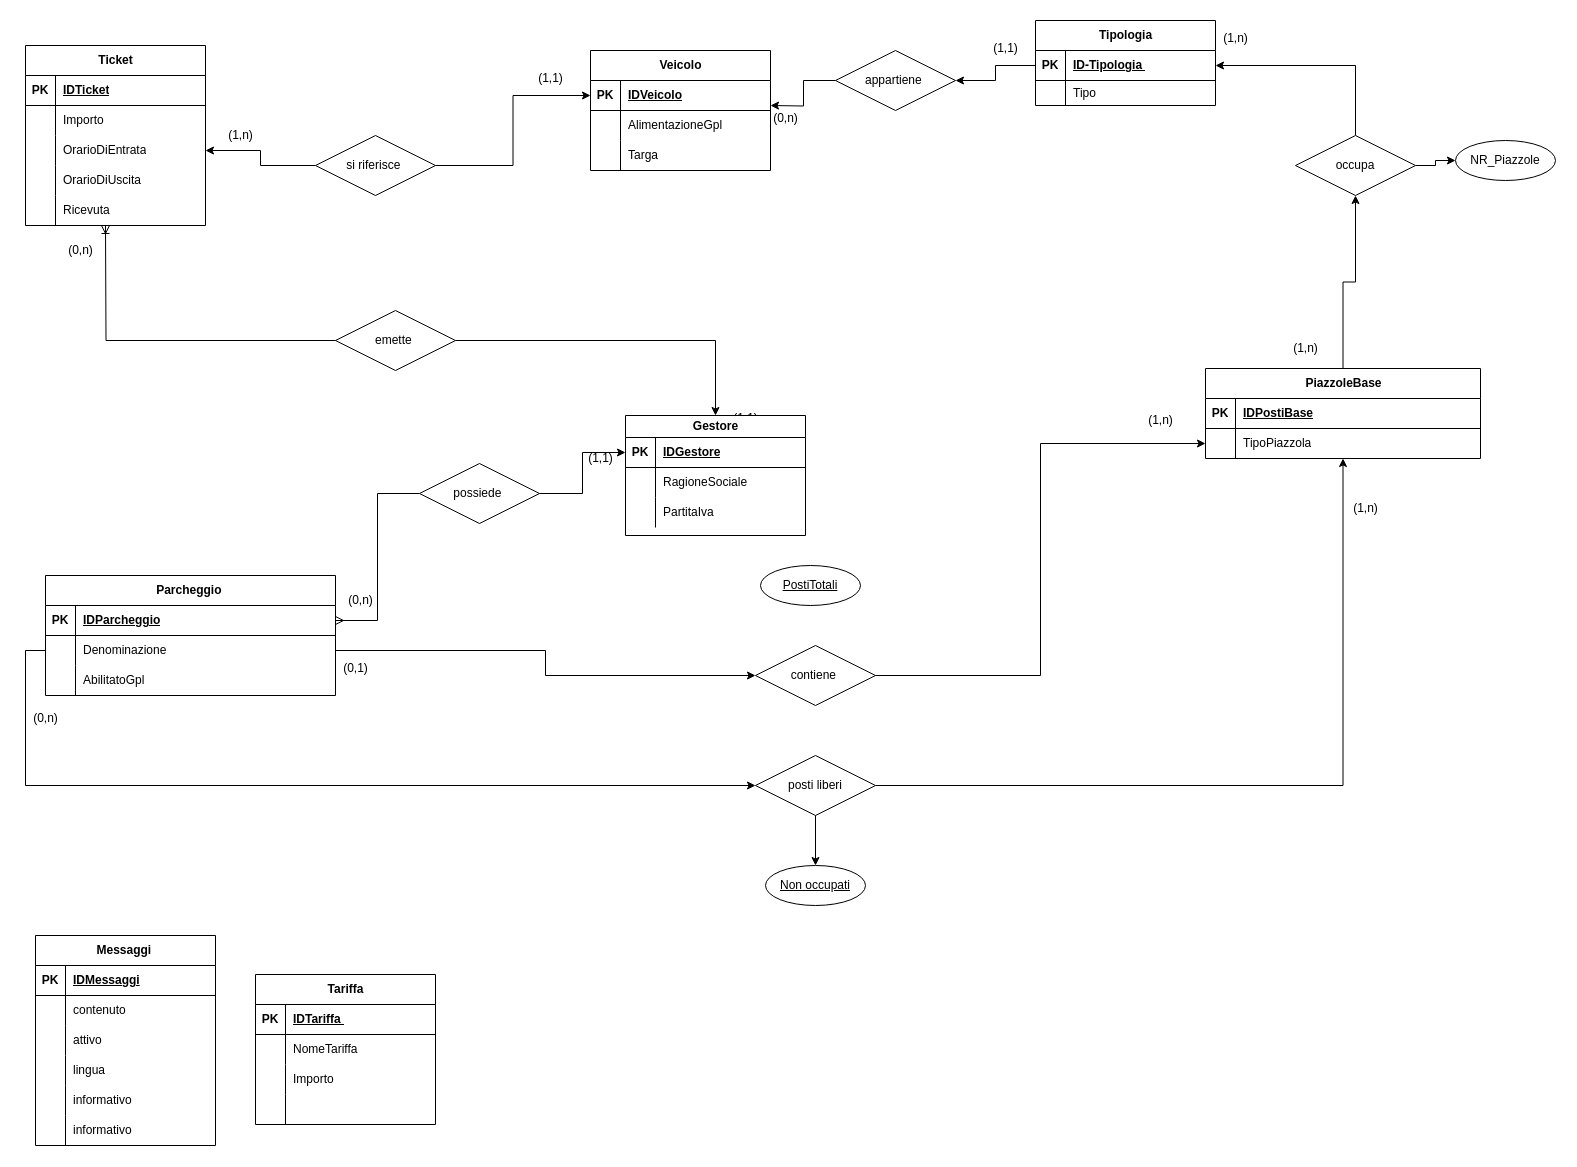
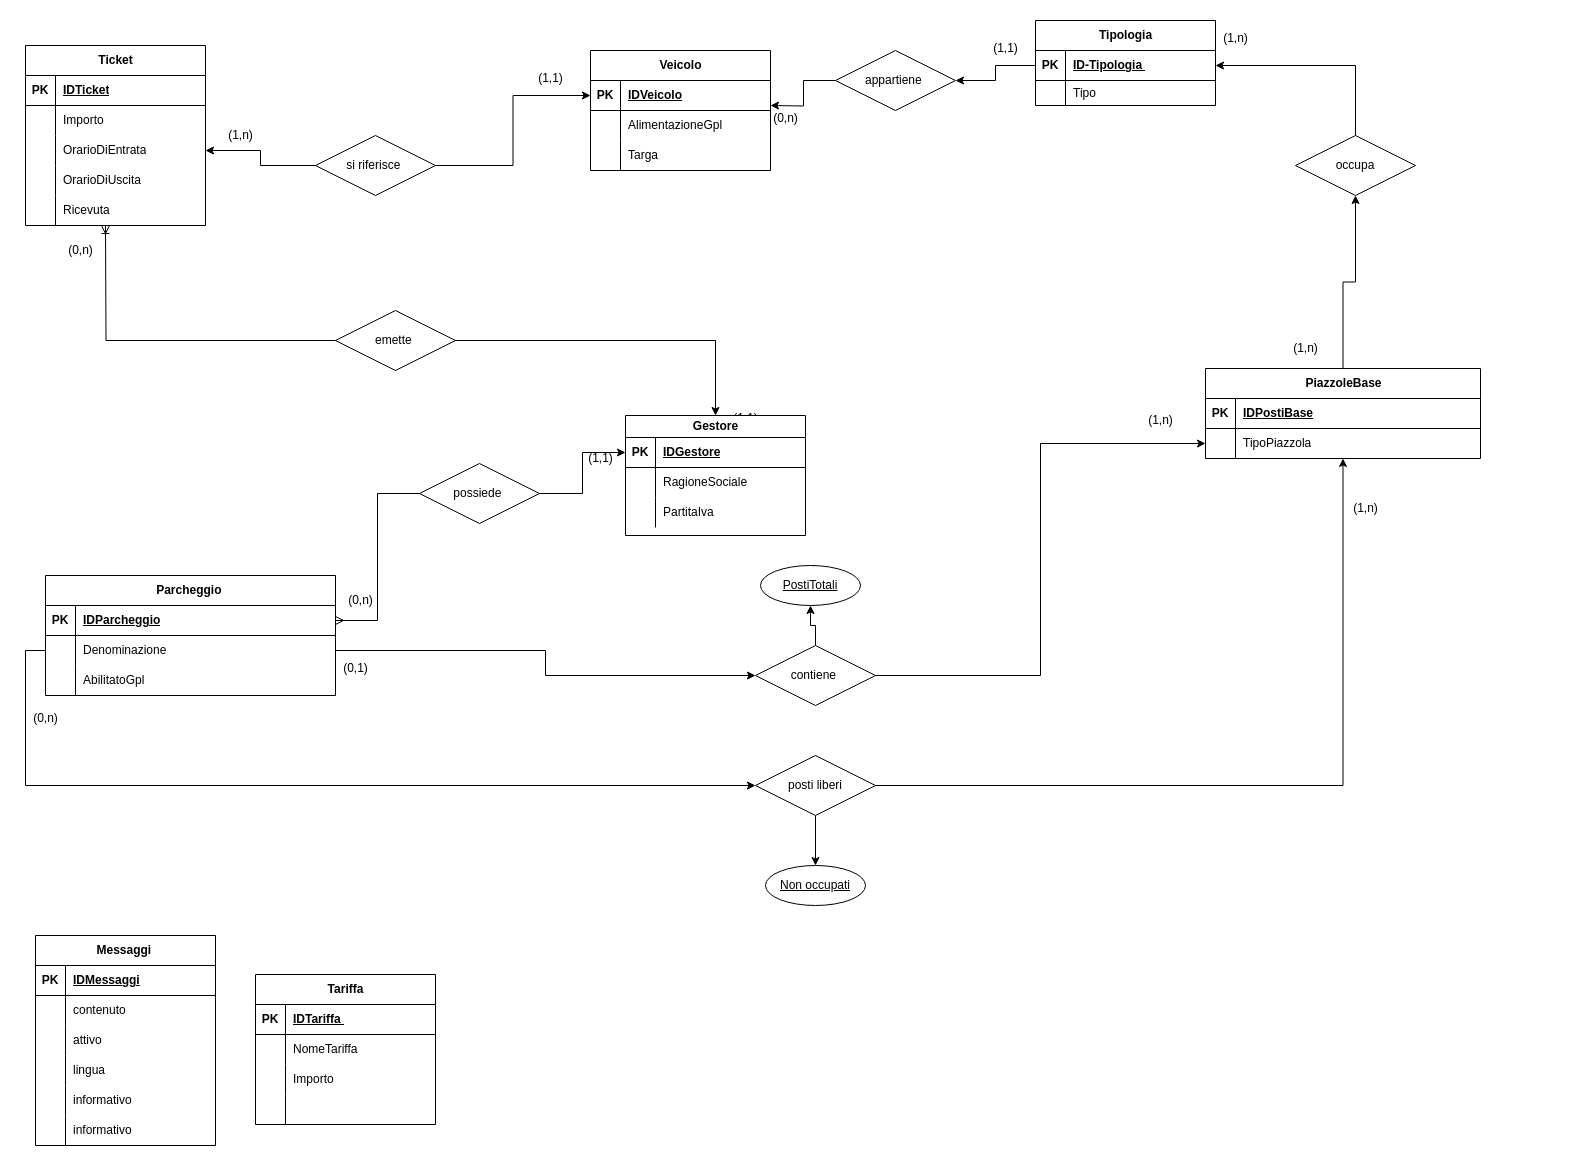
- <mxCell id="88" value="NR_Piazzole" style="ellipse;whiteSpace=wrap;html=1;align=center;" parent="1" vertex="1"><mxGeometry x="1455" y="140" width="100" height="40" as="geometry" /></mxCell>
- <mxCell id="84" style="edgeStyle=orthogonalEdgeStyle;rounded=0;orthogonalLoop=1;jettySize=auto;html=1;exitX=1;exitY=0.5;exitDx=0;exitDy=0;entryX=0;entryY=0.5;entryDx=0;entryDy=0;" parent="1" source="85" target="88" edge="1"><mxGeometry relative="1" as="geometry" /></mxCell>
+ <mxCell id="89" style="edgeStyle=orthogonalEdgeStyle;rounded=0;orthogonalLoop=1;jettySize=auto;html=1;exitX=0.5;exitY=0;exitDx=0;exitDy=0;entryX=0.5;entryY=1;entryDx=0;entryDy=0;" edge="1" parent="1" source="91" target="120"><mxGeometry relative="1" as="geometry" /></mxCell>
